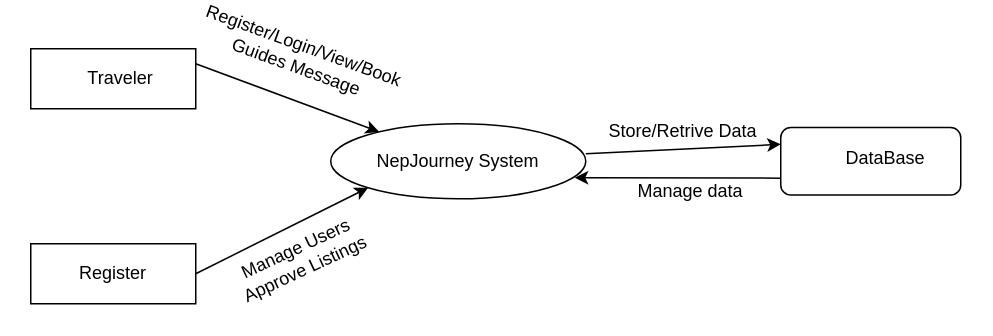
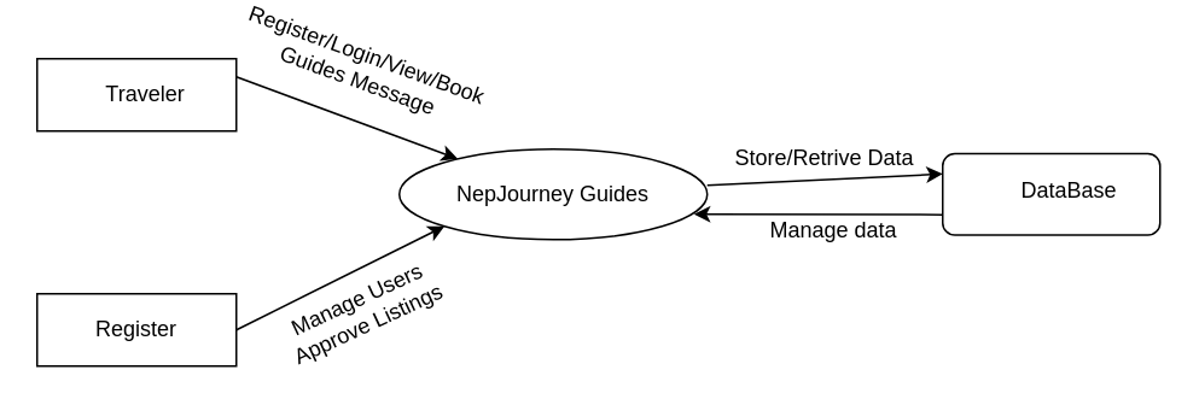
- <mxCell id="7" value="NepJourney System" style="text;html=1;align=center;verticalAlign=middle;whiteSpace=wrap;rounded=0;" vertex="1" parent="1"><mxGeometry x="220" y="90" width="170" height="30" as="geometry" /></mxCell>
+ <mxCell id="7" value="NepJourney Guides" style="text;html=1;align=center;verticalAlign=middle;whiteSpace=wrap;rounded=0;" vertex="1" parent="1"><mxGeometry x="220" y="90" width="170" height="30" as="geometry" /></mxCell>
